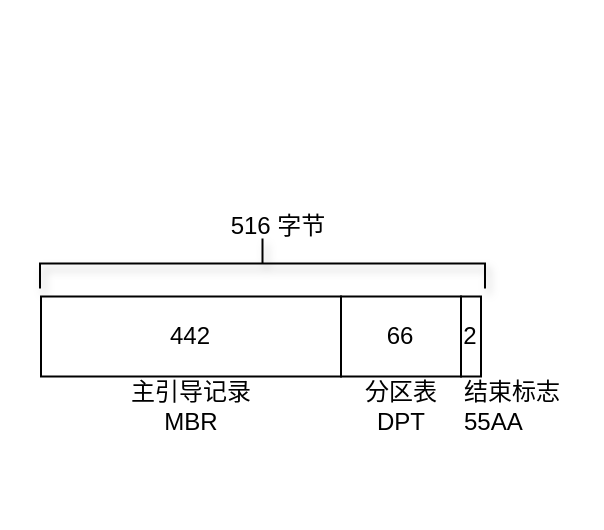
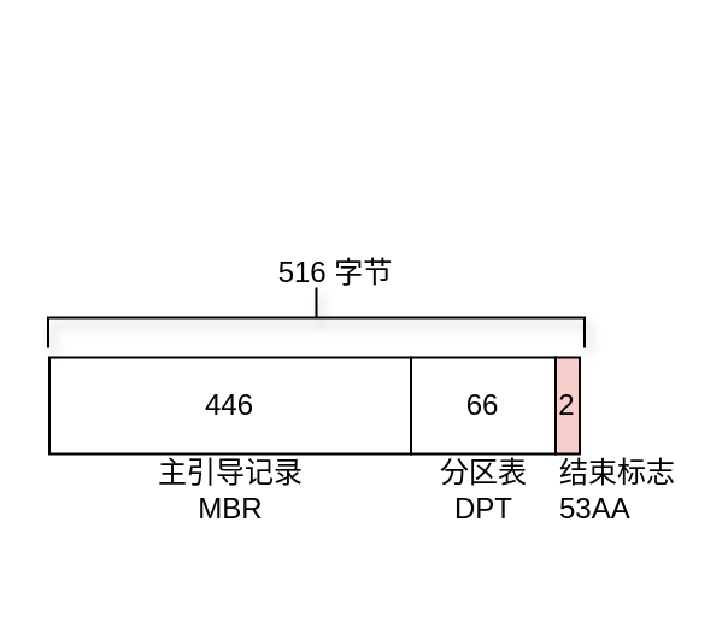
- <mxCell id="2" value="442" style="rounded=0;whiteSpace=wrap;html=1;" vertex="1" parent="1"><mxGeometry x="20" y="147.75" width="150" height="40" as="geometry" /></mxCell>
+ <mxCell id="2" value="446" style="rounded=0;whiteSpace=wrap;html=1;" vertex="1" parent="1"><mxGeometry x="20" y="147.75" width="150" height="40" as="geometry" /></mxCell>
- <mxCell id="4" value="2" style="rounded=0;whiteSpace=wrap;html=1;" vertex="1" parent="1"><mxGeometry x="230" y="147.75" width="10" height="40" as="geometry" /></mxCell>
+ <mxCell id="4" value="2" style="rounded=0;whiteSpace=wrap;html=1;fillColor=#f8cecc;" vertex="1" parent="1"><mxGeometry x="230" y="147.75" width="10" height="40" as="geometry" /></mxCell>
- <mxCell id="9" value="结束标志&lt;br&gt;55AA" style="text;html=1;strokeColor=none;fillColor=none;align=left;verticalAlign=middle;whiteSpace=wrap;rounded=0;" vertex="1" parent="1"><mxGeometry x="230" y="187.75" width="50" height="30" as="geometry" /></mxCell>
+ <mxCell id="9" value="结束标志&lt;br&gt;53AA" style="text;html=1;strokeColor=none;fillColor=none;align=left;verticalAlign=middle;whiteSpace=wrap;rounded=0;" vertex="1" parent="1"><mxGeometry x="230" y="187.75" width="50" height="30" as="geometry" /></mxCell>
